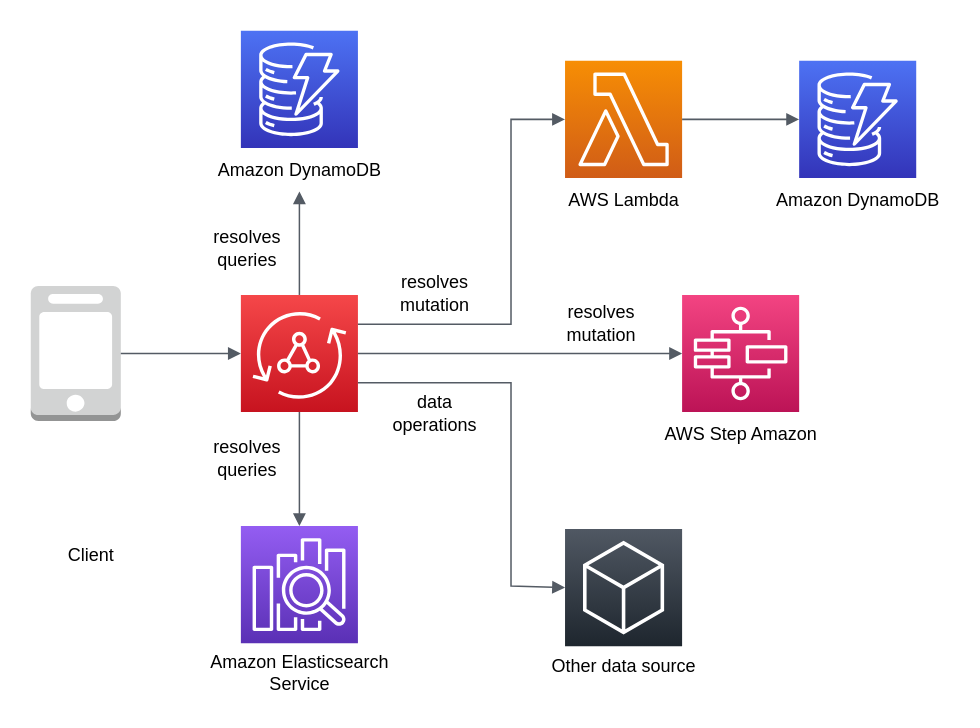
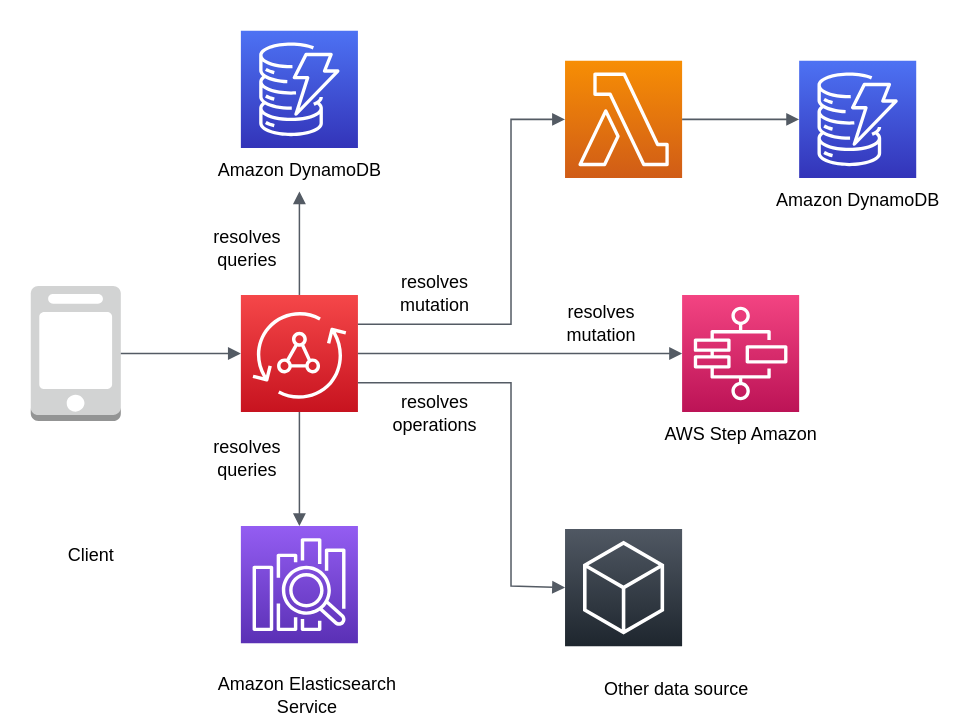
- <mxCell id="16" value="AWS Lambda" style="text;html=1;align=center;verticalAlign=middle;resizable=0;points=[];autosize=1;" parent="1" vertex="1"><mxGeometry x="370" y="123" width="90" height="20" as="geometry" /></mxCell>
- <mxCell id="28" value="data&lt;br&gt;operations" style="text;html=1;align=center;verticalAlign=middle;resizable=0;points=[];autosize=1;strokeColor=none;" parent="1" vertex="1"><mxGeometry x="254" y="260" width="70" height="30" as="geometry" /></mxCell>
+ <mxCell id="28" value="resolves&lt;br&gt;operations" style="text;html=1;align=center;verticalAlign=middle;resizable=0;points=[];autosize=1;strokeColor=none;" parent="1" vertex="1"><mxGeometry x="254" y="260" width="70" height="30" as="geometry" /></mxCell>
- <mxCell id="27" value="Other data source" style="text;html=1;align=center;verticalAlign=middle;resizable=0;points=[];autosize=1;" parent="1" vertex="1"><mxGeometry x="360" y="434" width="110" height="20" as="geometry" /></mxCell>
+ <mxCell id="27" value="Other data source" style="text;html=1;align=center;verticalAlign=middle;resizable=0;points=[];autosize=1;" parent="1" vertex="1"><mxGeometry x="395" y="449" width="110" height="20" as="geometry" /></mxCell>
- <mxCell id="18" value="Amazon Elasticsearch &lt;br&gt;Service" style="text;html=1;align=center;verticalAlign=middle;resizable=0;points=[];autosize=1;" parent="1" vertex="1"><mxGeometry x="134" y="433" width="130" height="30" as="geometry" /></mxCell>
+ <mxCell id="18" value="Amazon Elasticsearch &lt;br&gt;Service" style="text;html=1;align=center;verticalAlign=middle;resizable=0;points=[];autosize=1;" parent="1" vertex="1"><mxGeometry x="139" y="448" width="130" height="30" as="geometry" /></mxCell>
